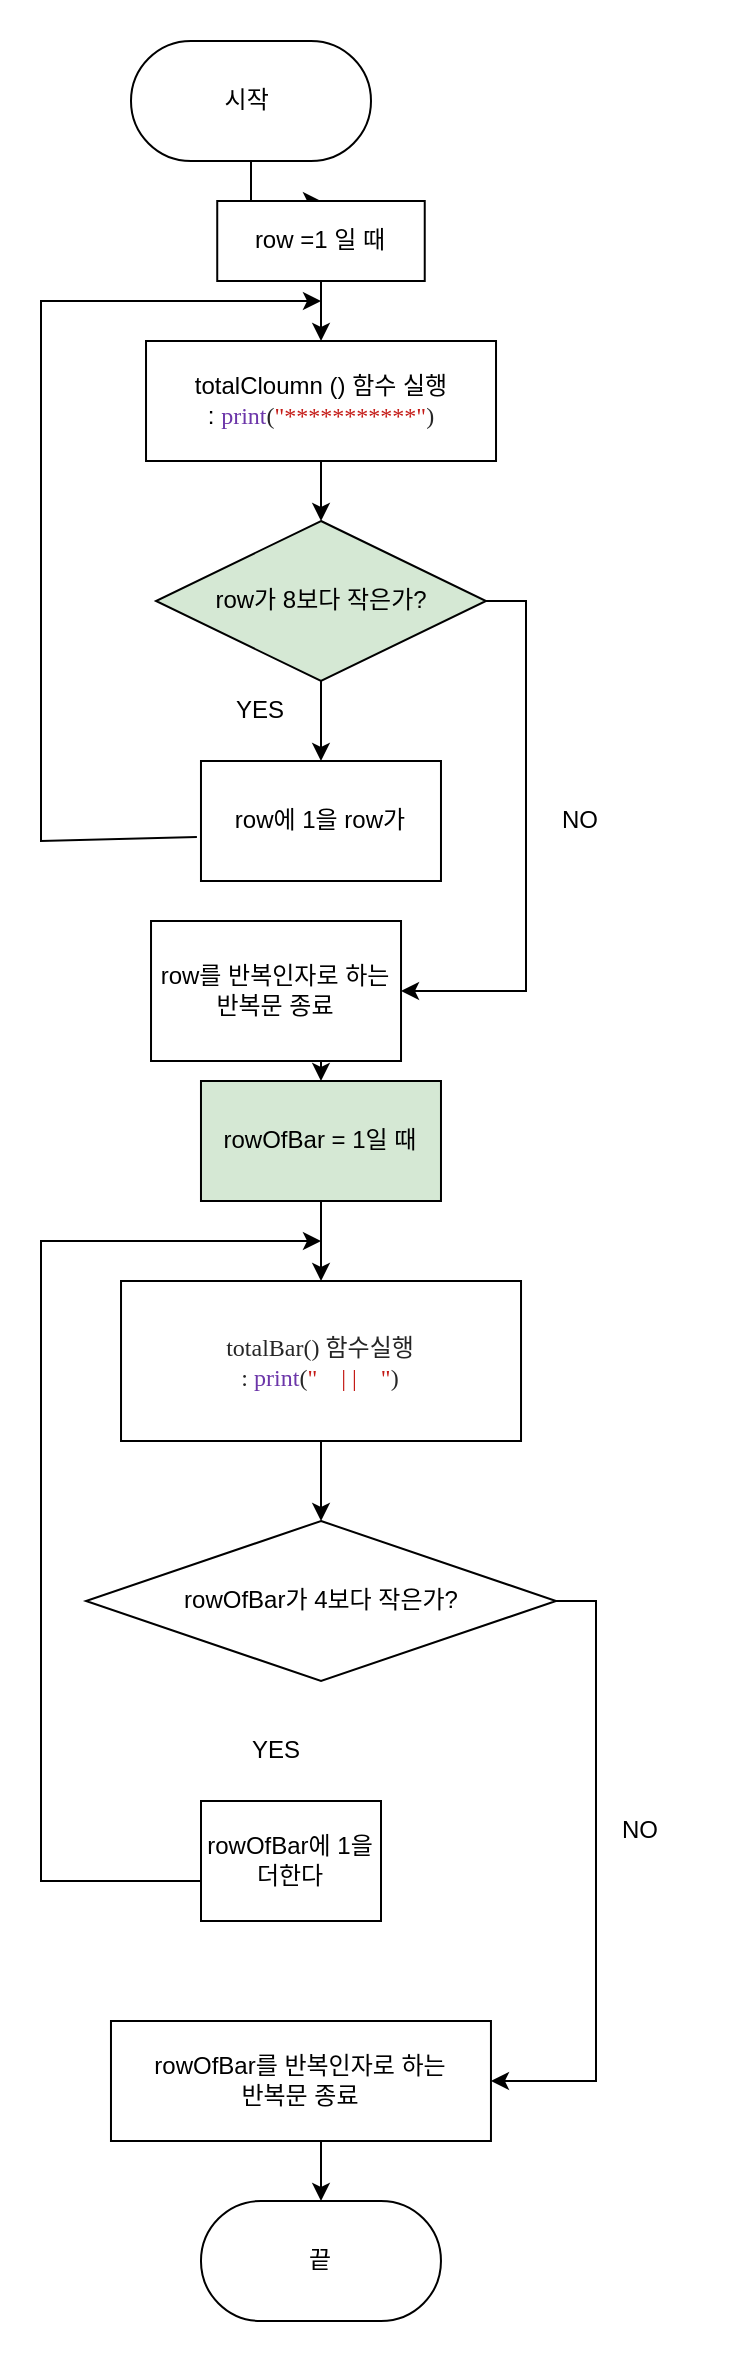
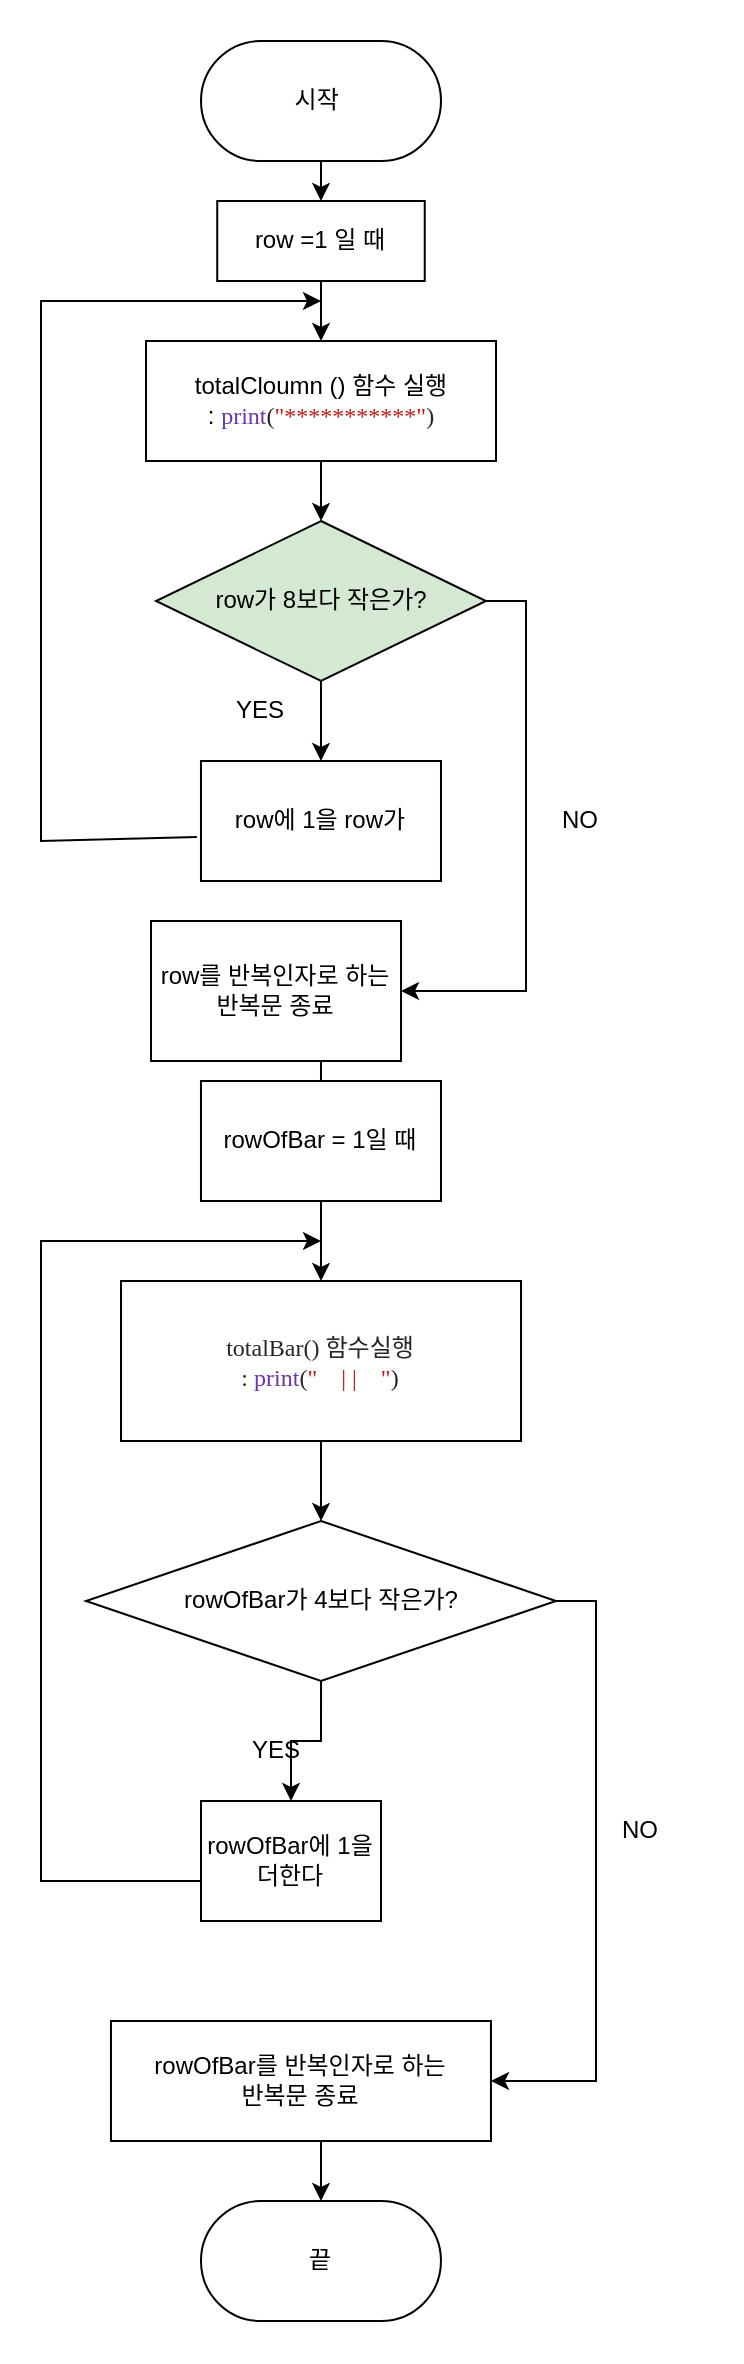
- <mxCell id="3" value="시작&amp;nbsp;" style="rounded=1;whiteSpace=wrap;html=1;arcSize=50;" parent="1" vertex="1"><mxGeometry x="65" y="20" width="120" height="60" as="geometry" /></mxCell>
+ <mxCell id="3" value="시작&amp;nbsp;" style="rounded=1;whiteSpace=wrap;html=1;arcSize=50;" parent="1" vertex="1"><mxGeometry x="100" y="20" width="120" height="60" as="geometry" /></mxCell>
- <mxCell id="15" style="edgeStyle=orthogonalEdgeStyle;rounded=0;orthogonalLoop=1;jettySize=auto;html=1;exitX=0.5;exitY=1;exitDx=0;exitDy=0;entryX=0.5;entryY=0;entryDx=0;entryDy=0;" parent="1" source="16" target="19" edge="1"><mxGeometry relative="1" as="geometry" /></mxCell>
+ <mxCell id="15" style="edgeStyle=orthogonalEdgeStyle;rounded=0;orthogonalLoop=1;jettySize=auto;html=1;exitX=0.5;exitY=1;exitDx=0;exitDy=0;entryX=0.5;entryY=0;entryDx=0;entryDy=0;endArrow=none;" parent="1" source="16" target="19" edge="1"><mxGeometry relative="1" as="geometry" /></mxCell>
- <mxCell id="19" value="rowOfBar = 1일 때" style="rounded=0;whiteSpace=wrap;html=1;fillColor=#d5e8d4;" parent="1" vertex="1"><mxGeometry x="99.99" y="540" width="120" height="60" as="geometry" /></mxCell>
+ <mxCell id="19" value="rowOfBar = 1일 때" style="rounded=0;whiteSpace=wrap;html=1;" parent="1" vertex="1"><mxGeometry x="99.99" y="540" width="120" height="60" as="geometry" /></mxCell>
+ <mxCell id="22" style="edgeStyle=orthogonalEdgeStyle;rounded=0;orthogonalLoop=1;jettySize=auto;html=1;exitX=0.5;exitY=1;exitDx=0;exitDy=0;entryX=0.5;entryY=0;entryDx=0;entryDy=0;" parent="1" source="24" target="26" edge="1"><mxGeometry relative="1" as="geometry" /></mxCell>
